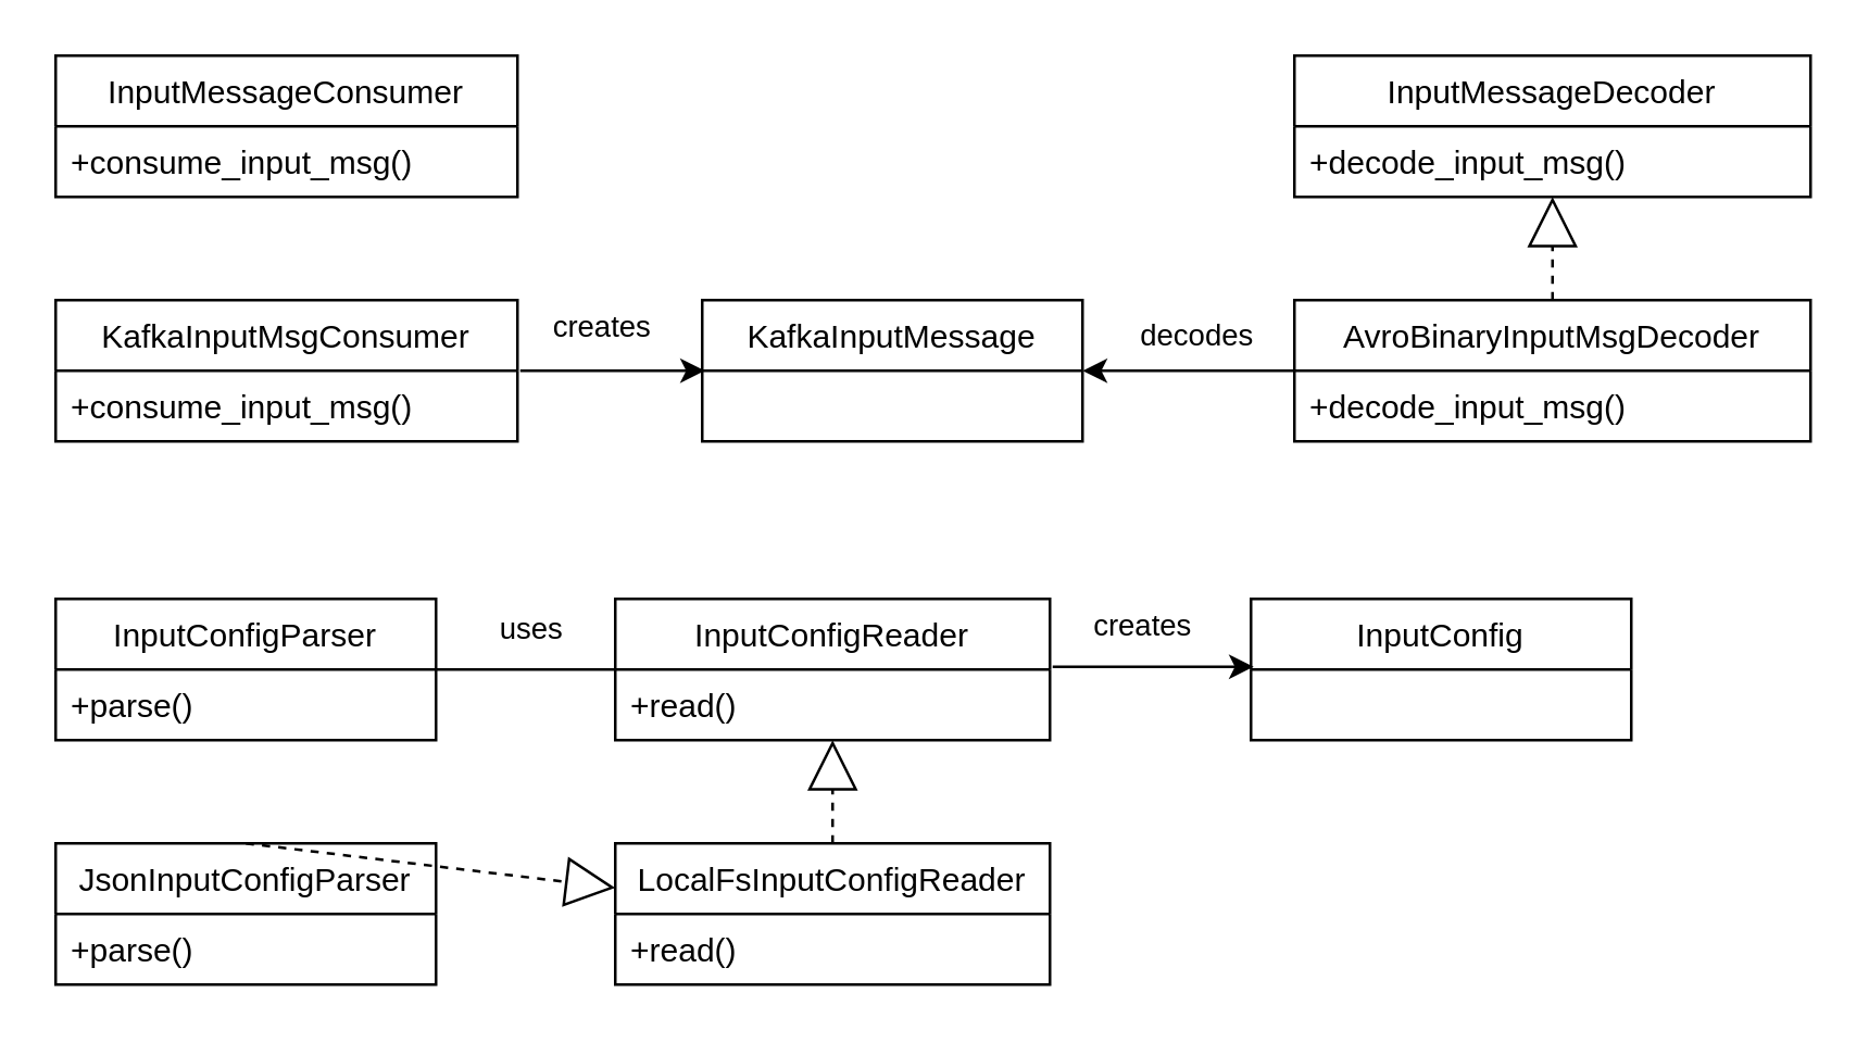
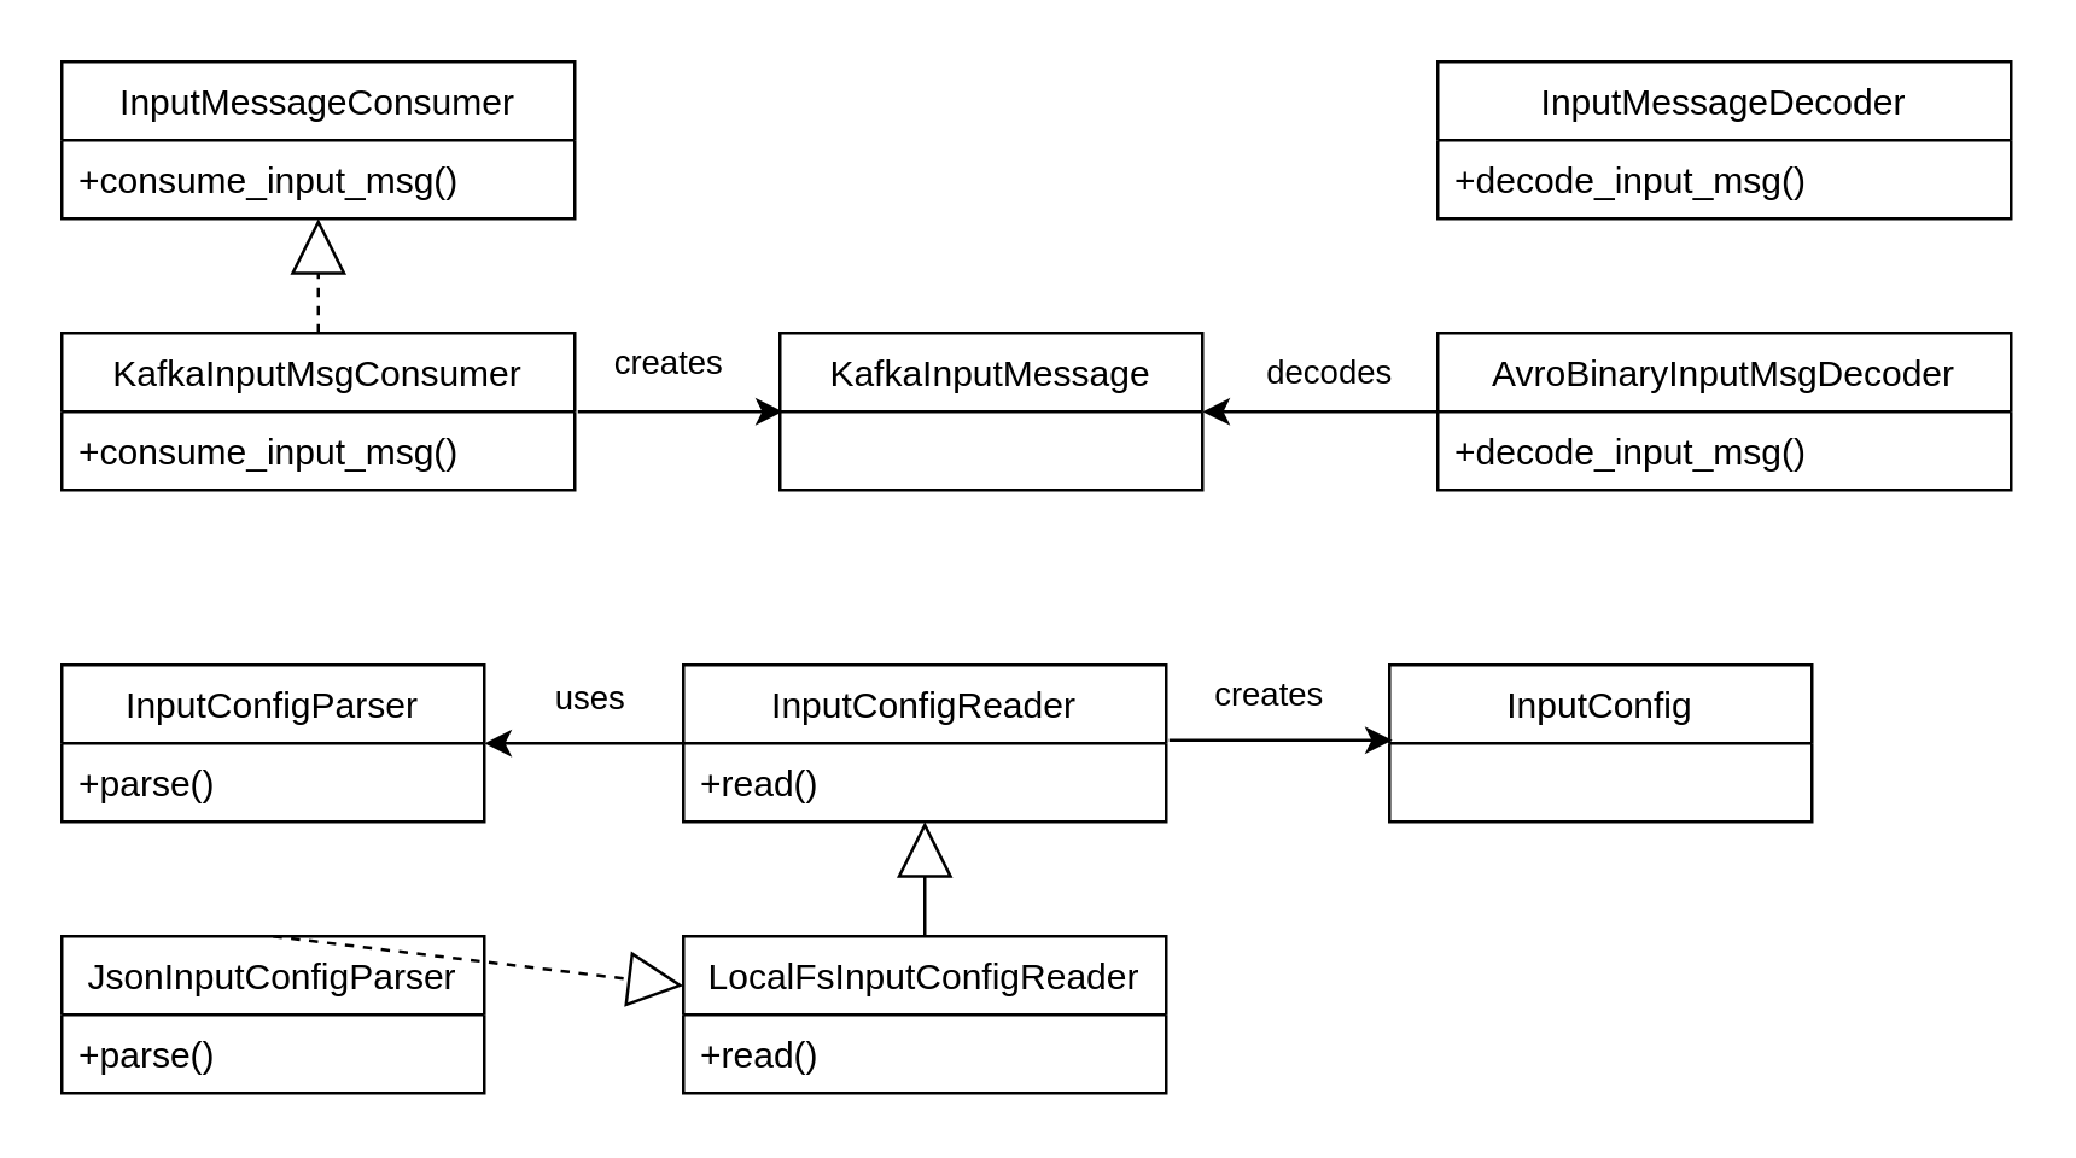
+ <mxCell id="24" value="" style="endArrow=block;endSize=16;endFill=0;html=1;rounded=0;entryX=0.5;entryY=1;entryDx=0;entryDy=0;exitX=0.5;exitY=0;exitDx=0;exitDy=0;dashed=1;" parent="1" source="6" target="3" edge="1"><mxGeometry width="160" relative="1" as="geometry"><mxPoint x="64" y="270" as="sourcePoint" /><mxPoint x="224" y="270" as="targetPoint" /></mxGeometry></mxCell>
- <mxCell id="25" value="" style="endArrow=block;endSize=16;endFill=0;html=1;rounded=0;entryX=0.5;entryY=1;entryDx=0;entryDy=0;exitX=0.5;exitY=0;exitDx=0;exitDy=0;dashed=1;" parent="1" source="11" target="8" edge="1"><mxGeometry width="160" relative="1" as="geometry"><mxPoint x="270" y="270" as="sourcePoint" /><mxPoint x="430" y="270" as="targetPoint" /></mxGeometry></mxCell>
- <mxCell id="13" style="edgeStyle=orthogonalEdgeStyle;rounded=0;orthogonalLoop=1;jettySize=auto;html=1;exitX=0;exitY=0.5;exitDx=0;exitDy=0;entryX=1;entryY=0.5;entryDx=0;entryDy=0;endArrow=none;" parent="1" source="16" target="18" edge="1"><mxGeometry relative="1" as="geometry" /></mxCell>
+ <mxCell id="13" style="edgeStyle=orthogonalEdgeStyle;rounded=0;orthogonalLoop=1;jettySize=auto;html=1;exitX=0;exitY=0.5;exitDx=0;exitDy=0;entryX=1;entryY=0.5;entryDx=0;entryDy=0;" parent="1" source="16" target="18" edge="1"><mxGeometry relative="1" as="geometry" /></mxCell>
- <mxCell id="27" value="" style="endArrow=block;endSize=16;endFill=0;html=1;rounded=0;exitX=0.5;exitY=0;exitDx=0;exitDy=0;entryX=0.5;entryY=1;entryDx=0;entryDy=0;dashed=1;" parent="1" source="23" target="16" edge="1"><mxGeometry width="160" relative="1" as="geometry"><mxPoint x="270" y="270" as="sourcePoint" /><mxPoint x="270" y="280" as="targetPoint" /></mxGeometry></mxCell>
+ <mxCell id="27" value="" style="endArrow=block;endSize=16;endFill=0;html=1;rounded=0;exitX=0.5;exitY=0;exitDx=0;exitDy=0;entryX=0.5;entryY=1;entryDx=0;entryDy=0;dashed=0;" parent="1" source="23" target="16" edge="1"><mxGeometry width="160" relative="1" as="geometry"><mxPoint x="270" y="270" as="sourcePoint" /><mxPoint x="270" y="280" as="targetPoint" /></mxGeometry></mxCell>
